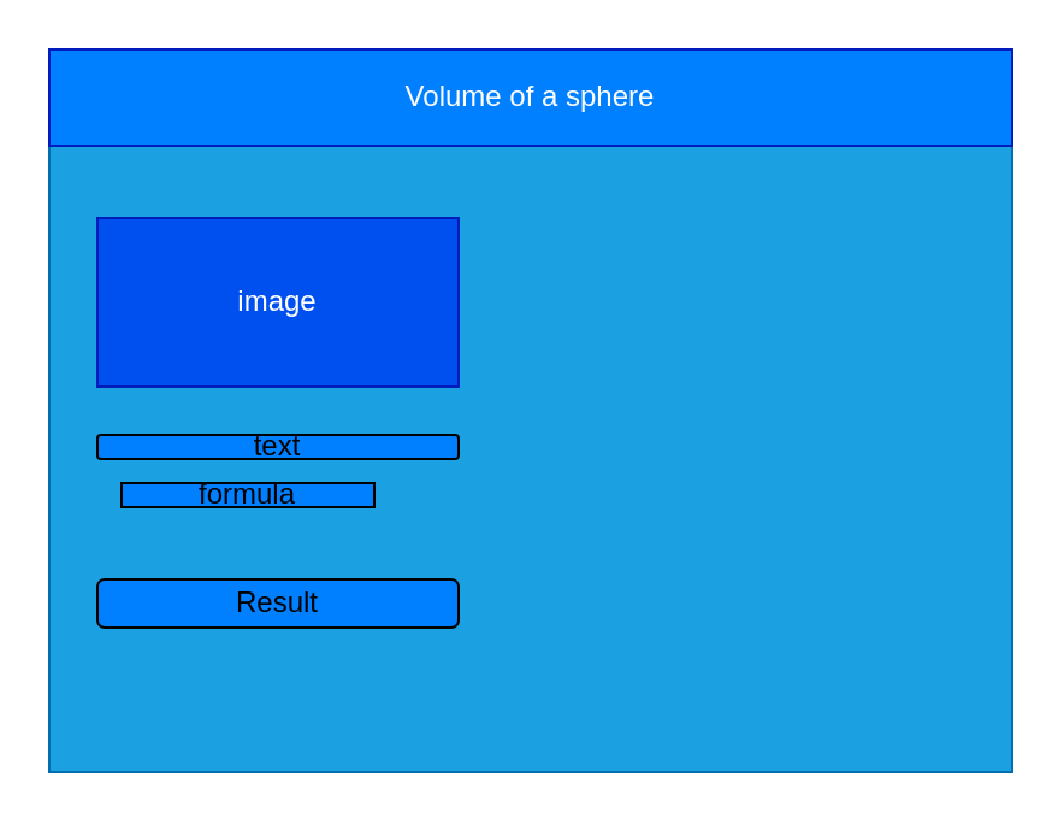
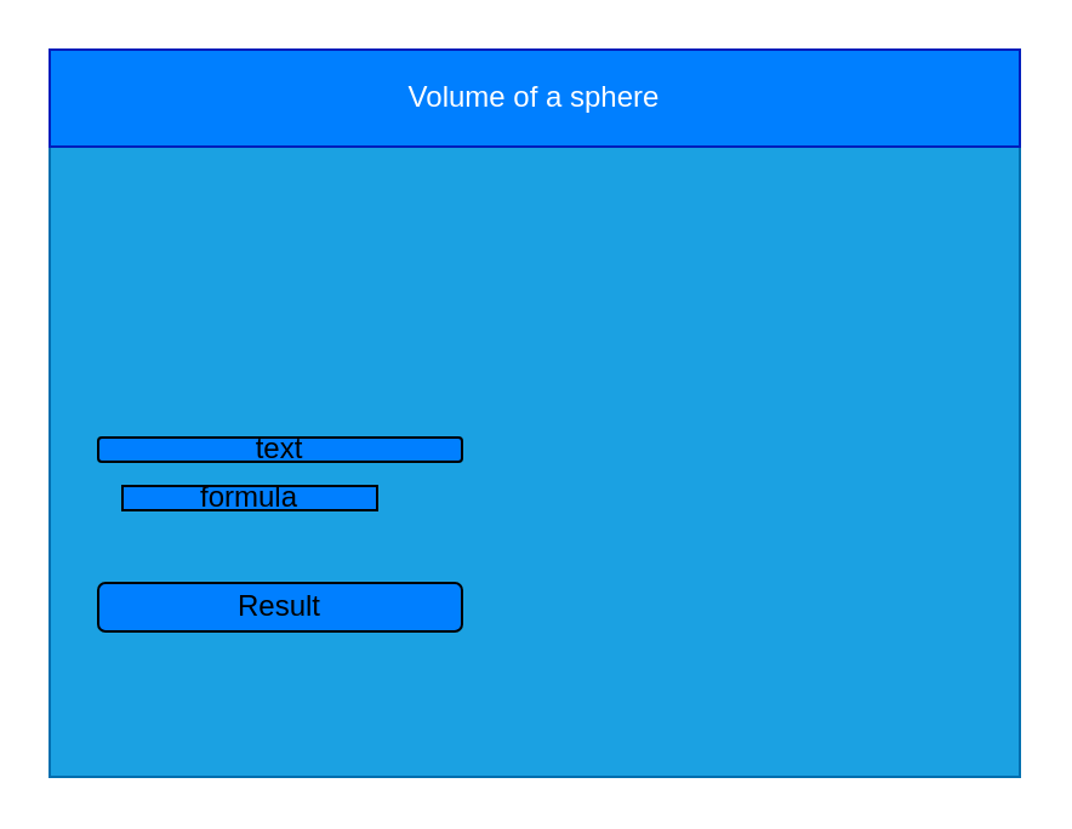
- <mxCell id="4" value="image" style="rounded=0;whiteSpace=wrap;html=1;fillColor=#0050ef;fontColor=#ffffff;strokeColor=#001DBC;" parent="1" vertex="1"><mxGeometry x="40" y="90" width="150" height="70" as="geometry" /></mxCell>
